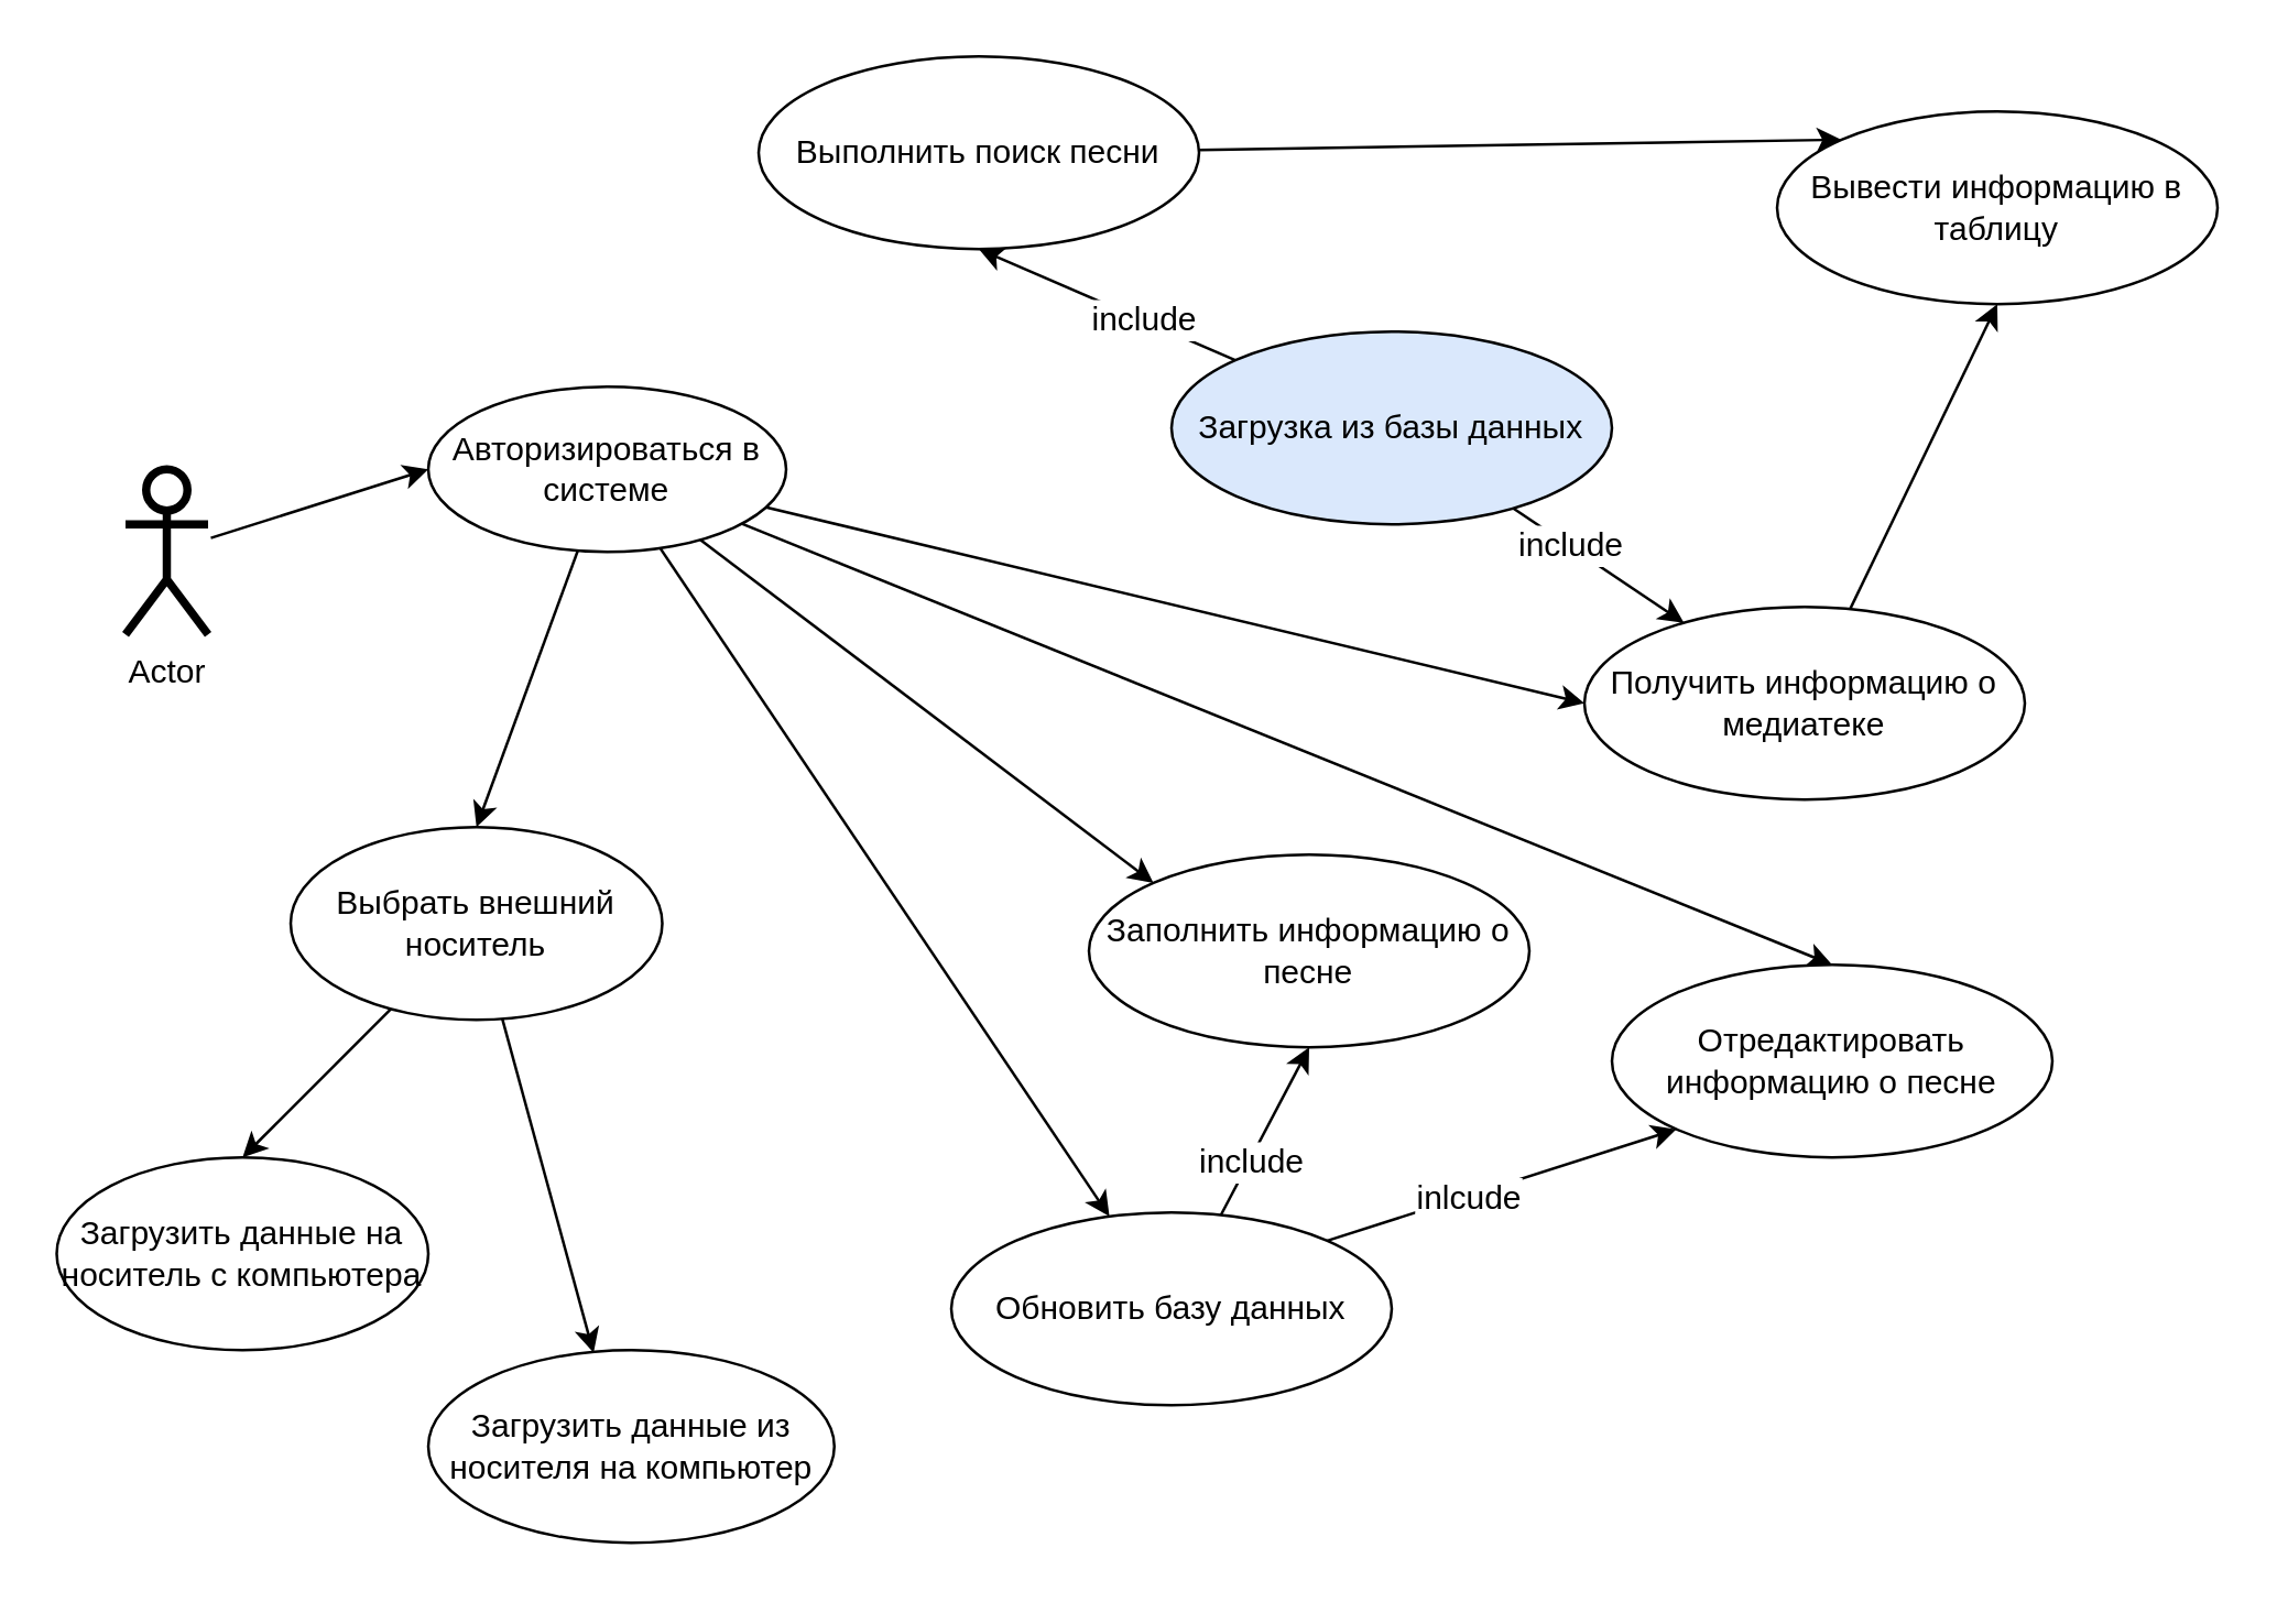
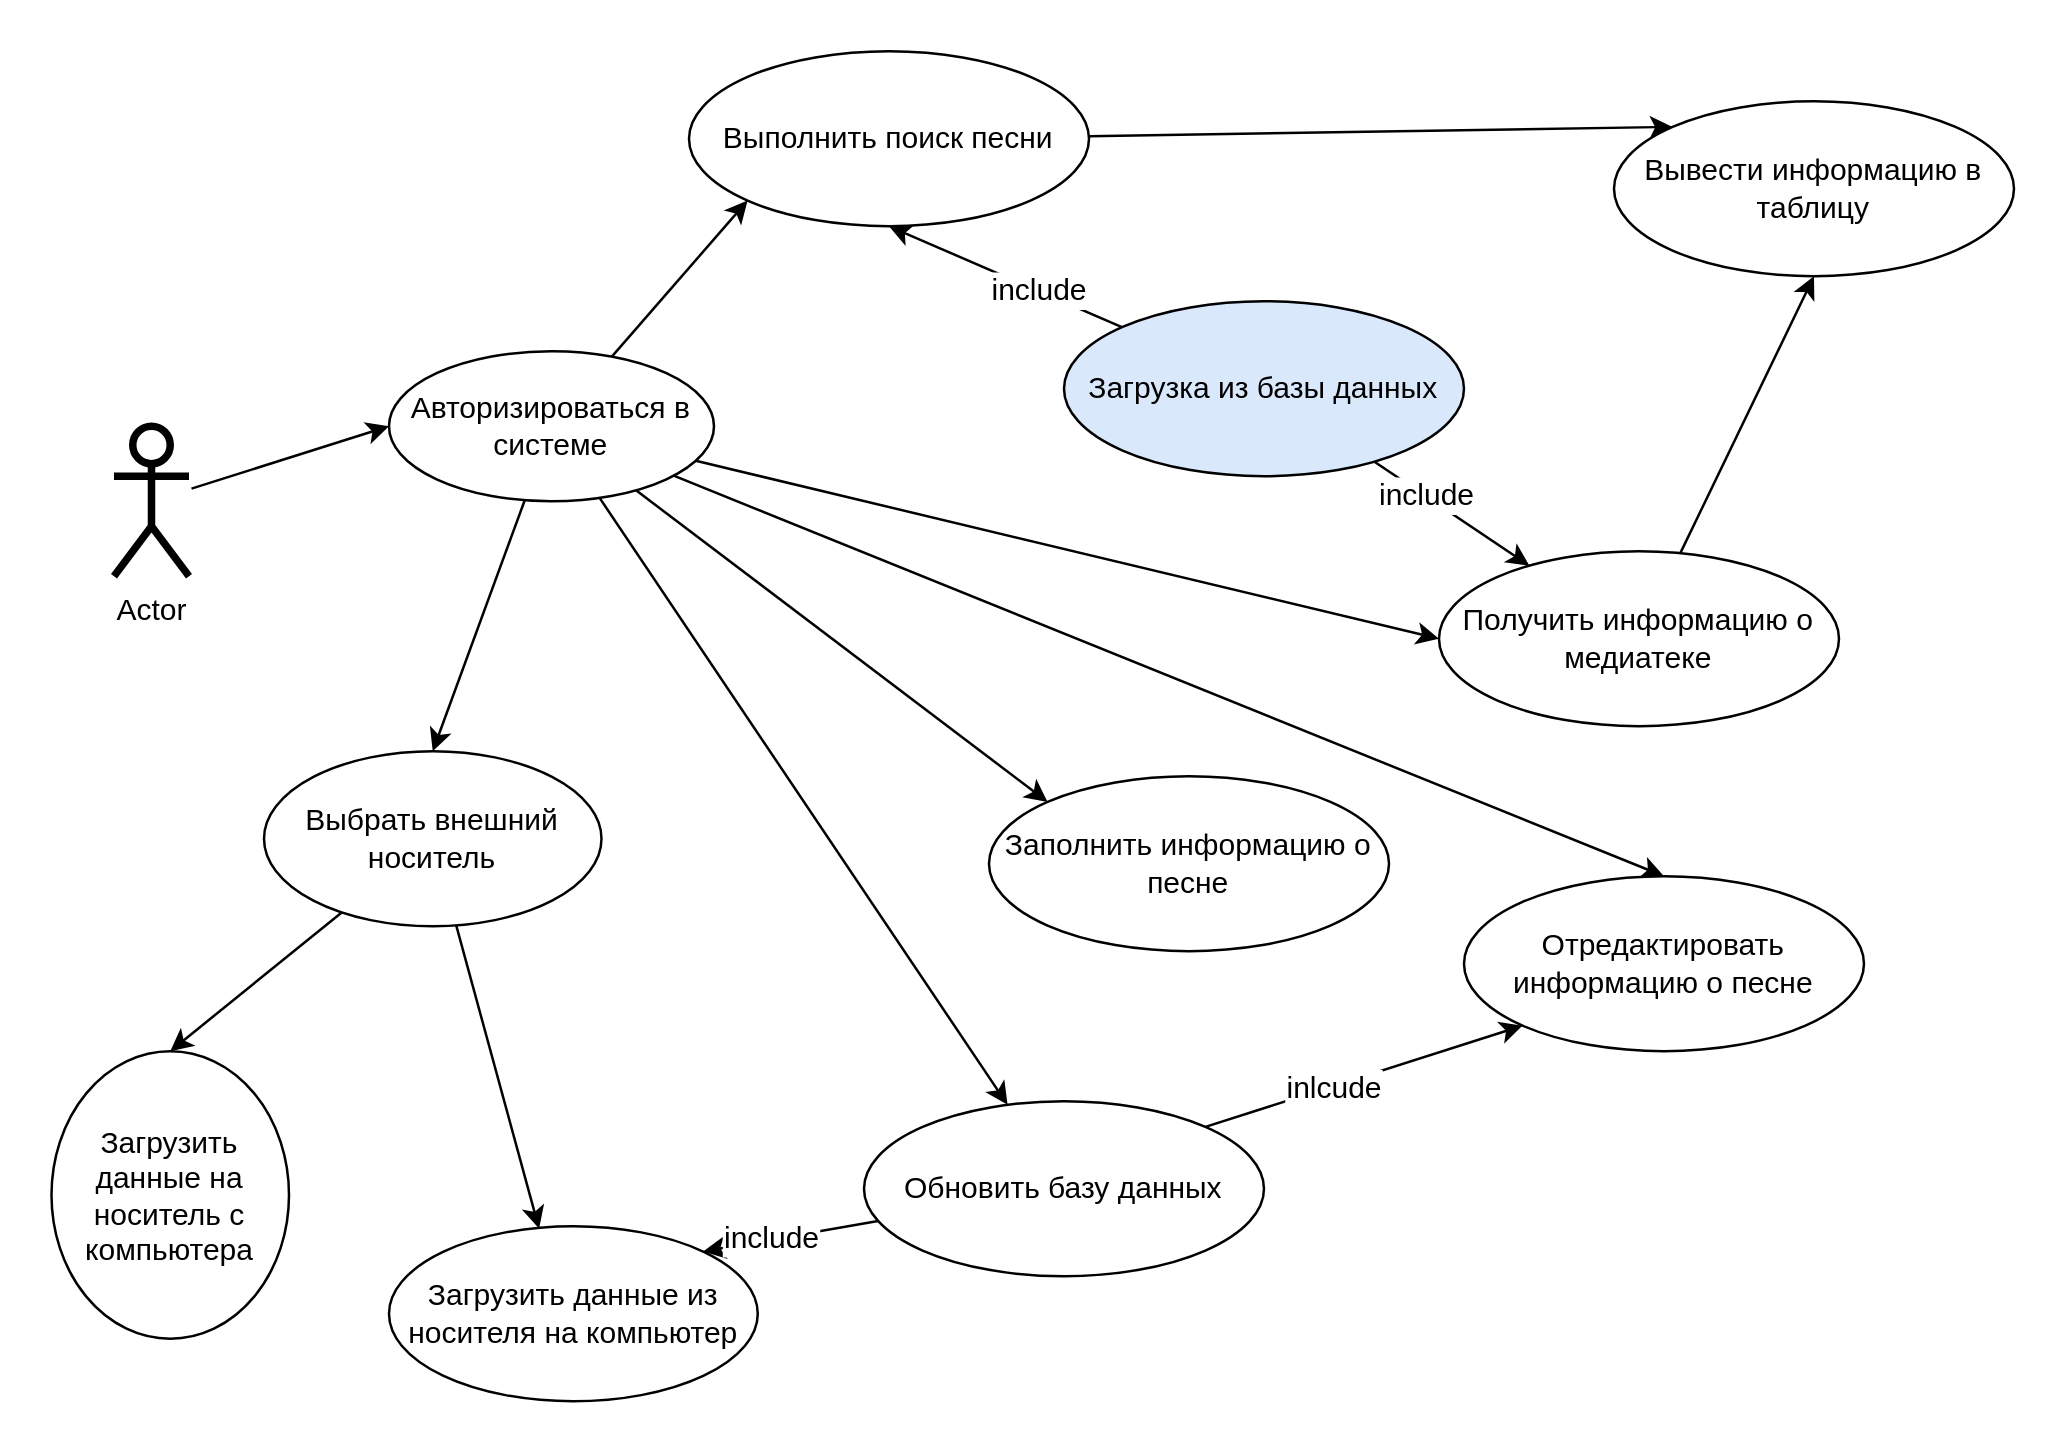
+ <mxCell id="9" style="edgeStyle=none;rounded=0;orthogonalLoop=1;jettySize=auto;html=1;entryX=0;entryY=1;entryDx=0;entryDy=0;" edge="1" parent="1" source="10" target="34"><mxGeometry relative="1" as="geometry" /></mxCell>
- <mxCell id="13" style="edgeStyle=none;rounded=0;orthogonalLoop=1;jettySize=auto;html=1;entryX=0.5;entryY=1;entryDx=0;entryDy=0;" edge="1" parent="1" source="17" target="31"><mxGeometry relative="1" as="geometry" /></mxCell>
- <mxCell id="14" value="include" style="text;html=1;align=center;verticalAlign=middle;resizable=0;points=[];labelBackgroundColor=#ffffff;" vertex="1" connectable="0" parent="13"><mxGeometry x="-0.365" relative="1" as="geometry"><mxPoint as="offset" /></mxGeometry></mxCell>
- <mxCell id="29" value="Загрузить данные на носитель с компьютера" style="ellipse;whiteSpace=wrap;html=1;strokeWidth=1;" parent="1" vertex="1"><mxGeometry x="20" y="420" width="135" height="70" as="geometry" /></mxCell>
+ <mxCell id="29" value="Загрузить данные на носитель с компьютера" style="ellipse;whiteSpace=wrap;html=1;strokeWidth=1;" parent="1" vertex="1"><mxGeometry x="20" y="420" width="95" height="115" as="geometry" /></mxCell>
+ <mxCell id="11" style="edgeStyle=none;rounded=0;orthogonalLoop=1;jettySize=auto;html=1;entryX=1;entryY=0;entryDx=0;entryDy=0;" parent="1" source="17" target="28" edge="1"><mxGeometry relative="1" as="geometry" /></mxCell>
+ <mxCell id="12" value="include" style="text;html=1;align=center;verticalAlign=middle;resizable=0;points=[];labelBackgroundColor=#ffffff;" parent="11" vertex="1" connectable="0"><mxGeometry x="0.251" y="-1" relative="1" as="geometry"><mxPoint as="offset" /></mxGeometry></mxCell>
